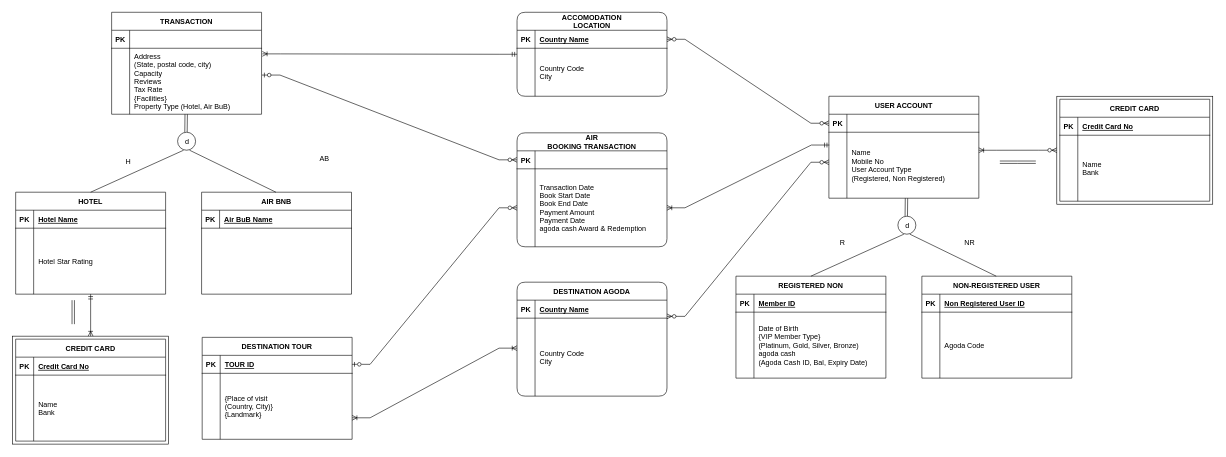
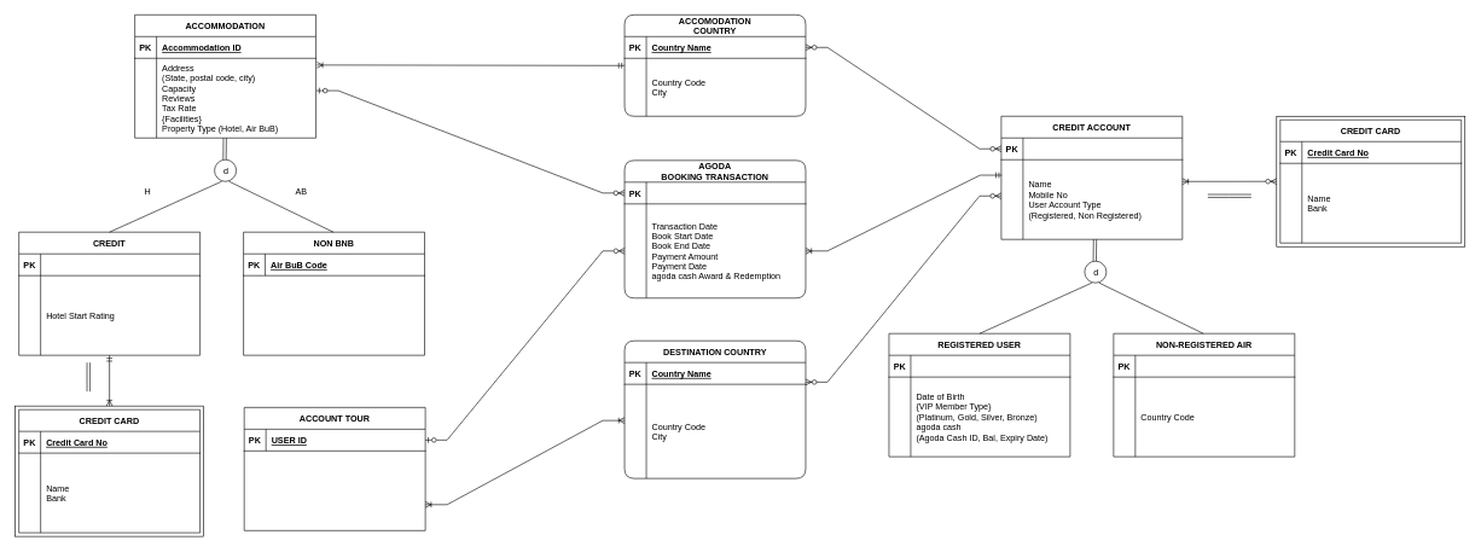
- <mxCell id="16" value="ACCOMODATION&#10;LOCATION" style="shape=table;startSize=30;container=1;collapsible=1;childLayout=tableLayout;fixedRows=1;rowLines=0;fontStyle=1;align=center;resizeLast=1;rounded=1;" vertex="1" parent="1"><mxGeometry x="861" y="20" width="250" height="140" as="geometry"><mxRectangle x="470" y="50" width="190" height="40" as="alternateBounds" /></mxGeometry></mxCell>
+ <mxCell id="16" value="ACCOMODATION&#10;COUNTRY" style="shape=table;startSize=30;container=1;collapsible=1;childLayout=tableLayout;fixedRows=1;rowLines=0;fontStyle=1;align=center;resizeLast=1;rounded=1;" vertex="1" parent="1"><mxGeometry x="861" y="20" width="250" height="140" as="geometry"><mxRectangle x="470" y="50" width="190" height="40" as="alternateBounds" /></mxGeometry></mxCell>
- <mxCell id="3" value="TRANSACTION" style="shape=table;startSize=30;container=1;collapsible=1;childLayout=tableLayout;fixedRows=1;rowLines=0;fontStyle=1;align=center;resizeLast=1;" parent="1" vertex="1"><mxGeometry x="185" y="20" width="250" height="170" as="geometry"><mxRectangle x="-30" y="50" width="150" height="30" as="alternateBounds" /></mxGeometry></mxCell>
+ <mxCell id="3" value="ACCOMMODATION" style="shape=table;startSize=30;container=1;collapsible=1;childLayout=tableLayout;fixedRows=1;rowLines=0;fontStyle=1;align=center;resizeLast=1;" parent="1" vertex="1"><mxGeometry x="185" y="20" width="250" height="170" as="geometry"><mxRectangle x="-30" y="50" width="150" height="30" as="alternateBounds" /></mxGeometry></mxCell>
+ <mxCell id="6" value="Accommodation ID" style="shape=partialRectangle;overflow=hidden;connectable=0;fillColor=none;top=0;left=0;bottom=0;right=0;align=left;spacingLeft=6;fontStyle=5;" parent="4" vertex="1"><mxGeometry x="30" width="220" height="30" as="geometry"><mxRectangle width="220" height="30" as="alternateBounds" /></mxGeometry></mxCell>
- <mxCell id="45" value="USER ACCOUNT" style="shape=table;startSize=30;container=1;collapsible=1;childLayout=tableLayout;fixedRows=1;rowLines=0;fontStyle=1;align=center;resizeLast=1;" vertex="1" parent="1"><mxGeometry x="1381" y="160" width="250" height="170" as="geometry"><mxRectangle x="-30" y="50" width="150" height="30" as="alternateBounds" /></mxGeometry></mxCell>
+ <mxCell id="45" value="CREDIT ACCOUNT" style="shape=table;startSize=30;container=1;collapsible=1;childLayout=tableLayout;fixedRows=1;rowLines=0;fontStyle=1;align=center;resizeLast=1;" vertex="1" parent="1"><mxGeometry x="1381" y="160" width="250" height="170" as="geometry"><mxRectangle x="-30" y="50" width="150" height="30" as="alternateBounds" /></mxGeometry></mxCell>
- <mxCell id="10" value="AIR&#10;BOOKING TRANSACTION" style="shape=table;startSize=30;container=1;collapsible=1;childLayout=tableLayout;fixedRows=1;rowLines=0;fontStyle=1;align=center;resizeLast=1;rounded=1;" parent="1" vertex="1"><mxGeometry x="861" y="221" width="250" height="190" as="geometry"><mxRectangle x="460" y="340" width="190" height="40" as="alternateBounds" /></mxGeometry></mxCell>
+ <mxCell id="10" value="AGODA&#10;BOOKING TRANSACTION" style="shape=table;startSize=30;container=1;collapsible=1;childLayout=tableLayout;fixedRows=1;rowLines=0;fontStyle=1;align=center;resizeLast=1;rounded=1;" parent="1" vertex="1"><mxGeometry x="861" y="221" width="250" height="190" as="geometry"><mxRectangle x="460" y="340" width="190" height="40" as="alternateBounds" /></mxGeometry></mxCell>
- <mxCell id="44" value="AB" style="text;strokeColor=none;align=center;fillColor=none;html=1;verticalAlign=middle;whiteSpace=wrap;rounded=0;" vertex="1" parent="1"><mxGeometry x="510" y="250" width="60" height="30" as="geometry" /></mxCell>
+ <mxCell id="44" value="AB" style="text;strokeColor=none;align=center;fillColor=none;html=1;verticalAlign=middle;whiteSpace=wrap;rounded=0;" vertex="1" parent="1"><mxGeometry x="385" y="250" width="60" height="30" as="geometry" /></mxCell>
- <mxCell id="43" value="H" style="text;strokeColor=none;align=center;fillColor=none;html=1;verticalAlign=middle;whiteSpace=wrap;rounded=0;" vertex="1" parent="1"><mxGeometry x="183" y="255" width="60" height="30" as="geometry" /></mxCell>
+ <mxCell id="43" value="H" style="text;strokeColor=none;align=center;fillColor=none;html=1;verticalAlign=middle;whiteSpace=wrap;rounded=0;" vertex="1" parent="1"><mxGeometry x="173" y="250" width="60" height="30" as="geometry" /></mxCell>
- <mxCell id="23" value="HOTEL" style="shape=table;startSize=30;container=1;collapsible=1;childLayout=tableLayout;fixedRows=1;rowLines=0;fontStyle=1;align=center;resizeLast=1;" vertex="1" parent="1"><mxGeometry x="25" y="320" width="250" height="170" as="geometry"><mxRectangle x="-180" y="280" width="150" height="30" as="alternateBounds" /></mxGeometry></mxCell>
+ <mxCell id="23" value="CREDIT" style="shape=table;startSize=30;container=1;collapsible=1;childLayout=tableLayout;fixedRows=1;rowLines=0;fontStyle=1;align=center;resizeLast=1;" vertex="1" parent="1"><mxGeometry x="25" y="320" width="250" height="170" as="geometry"><mxRectangle x="-180" y="280" width="150" height="30" as="alternateBounds" /></mxGeometry></mxCell>
- <mxCell id="30" value="AIR BNB" style="shape=table;startSize=30;container=1;collapsible=1;childLayout=tableLayout;fixedRows=1;rowLines=0;fontStyle=1;align=center;resizeLast=1;" vertex="1" parent="1"><mxGeometry x="335" y="320" width="250" height="170" as="geometry"><mxRectangle x="110" y="280" width="150" height="30" as="alternateBounds" /></mxGeometry></mxCell>
+ <mxCell id="30" value="NON BNB" style="shape=table;startSize=30;container=1;collapsible=1;childLayout=tableLayout;fixedRows=1;rowLines=0;fontStyle=1;align=center;resizeLast=1;" vertex="1" parent="1"><mxGeometry x="335" y="320" width="250" height="170" as="geometry"><mxRectangle x="110" y="280" width="150" height="30" as="alternateBounds" /></mxGeometry></mxCell>
- <mxCell id="26" value="Hotel Name" style="shape=partialRectangle;overflow=hidden;connectable=0;fillColor=none;top=0;left=0;bottom=0;right=0;align=left;spacingLeft=6;fontStyle=5;" vertex="1" parent="24"><mxGeometry x="30" width="220" height="30" as="geometry"><mxRectangle width="220" height="30" as="alternateBounds" /></mxGeometry></mxCell>
- <mxCell id="33" value="Air BuB Name" style="shape=partialRectangle;overflow=hidden;connectable=0;fillColor=none;top=0;left=0;bottom=0;right=0;align=left;spacingLeft=6;fontStyle=5;" vertex="1" parent="31"><mxGeometry x="30" width="220" height="30" as="geometry"><mxRectangle width="220" height="30" as="alternateBounds" /></mxGeometry></mxCell>
+ <mxCell id="33" value="Air BuB Code" style="shape=partialRectangle;overflow=hidden;connectable=0;fillColor=none;top=0;left=0;bottom=0;right=0;align=left;spacingLeft=6;fontStyle=5;" vertex="1" parent="31"><mxGeometry x="30" width="220" height="30" as="geometry"><mxRectangle width="220" height="30" as="alternateBounds" /></mxGeometry></mxCell>
- <mxCell id="80" value="R" style="text;strokeColor=none;align=center;fillColor=none;html=1;verticalAlign=middle;whiteSpace=wrap;rounded=0;" vertex="1" parent="1"><mxGeometry x="1374" y="390" width="60" height="30" as="geometry" /></mxCell>
- <mxCell id="81" value="NR" style="text;strokeColor=none;align=center;fillColor=none;html=1;verticalAlign=middle;whiteSpace=wrap;rounded=0;" vertex="1" parent="1"><mxGeometry x="1586" y="390" width="60" height="30" as="geometry" /></mxCell>
- <mxCell id="29" value="Hotel Star Rating" style="shape=partialRectangle;overflow=hidden;connectable=0;fillColor=none;top=0;left=0;bottom=0;right=0;align=left;spacingLeft=6;" vertex="1" parent="27"><mxGeometry x="30" width="220" height="110" as="geometry"><mxRectangle width="220" height="110" as="alternateBounds" /></mxGeometry></mxCell>
+ <mxCell id="29" value="Hotel Start Rating" style="shape=partialRectangle;overflow=hidden;connectable=0;fillColor=none;top=0;left=0;bottom=0;right=0;align=left;spacingLeft=6;" vertex="1" parent="27"><mxGeometry x="30" width="220" height="110" as="geometry"><mxRectangle width="220" height="110" as="alternateBounds" /></mxGeometry></mxCell>
- <mxCell id="61" value="REGISTERED NON" style="shape=table;startSize=30;container=1;collapsible=1;childLayout=tableLayout;fixedRows=1;rowLines=0;fontStyle=1;align=center;resizeLast=1;" vertex="1" parent="1"><mxGeometry x="1226" y="460" width="250" height="170" as="geometry"><mxRectangle x="-180" y="280" width="150" height="30" as="alternateBounds" /></mxGeometry></mxCell>
+ <mxCell id="61" value="REGISTERED USER" style="shape=table;startSize=30;container=1;collapsible=1;childLayout=tableLayout;fixedRows=1;rowLines=0;fontStyle=1;align=center;resizeLast=1;" vertex="1" parent="1"><mxGeometry x="1226" y="460" width="250" height="170" as="geometry"><mxRectangle x="-180" y="280" width="150" height="30" as="alternateBounds" /></mxGeometry></mxCell>
- <mxCell id="68" value="NON-REGISTERED USER" style="shape=table;startSize=30;container=1;collapsible=1;childLayout=tableLayout;fixedRows=1;rowLines=0;fontStyle=1;align=center;resizeLast=1;" vertex="1" parent="1"><mxGeometry x="1536" y="460" width="250" height="170" as="geometry"><mxRectangle x="110" y="280" width="150" height="30" as="alternateBounds" /></mxGeometry></mxCell>
+ <mxCell id="68" value="NON-REGISTERED AIR" style="shape=table;startSize=30;container=1;collapsible=1;childLayout=tableLayout;fixedRows=1;rowLines=0;fontStyle=1;align=center;resizeLast=1;" vertex="1" parent="1"><mxGeometry x="1536" y="460" width="250" height="170" as="geometry"><mxRectangle x="110" y="280" width="150" height="30" as="alternateBounds" /></mxGeometry></mxCell>
- <mxCell id="82" value="DESTINATION AGODA" style="shape=table;startSize=30;container=1;collapsible=1;childLayout=tableLayout;fixedRows=1;rowLines=0;fontStyle=1;align=center;resizeLast=1;rounded=1;" vertex="1" parent="1"><mxGeometry x="861" y="470" width="250" height="190" as="geometry"><mxRectangle x="460" y="340" width="190" height="40" as="alternateBounds" /></mxGeometry></mxCell>
+ <mxCell id="82" value="DESTINATION COUNTRY" style="shape=table;startSize=30;container=1;collapsible=1;childLayout=tableLayout;fixedRows=1;rowLines=0;fontStyle=1;align=center;resizeLast=1;rounded=1;" vertex="1" parent="1"><mxGeometry x="861" y="470" width="250" height="190" as="geometry"><mxRectangle x="460" y="340" width="190" height="40" as="alternateBounds" /></mxGeometry></mxCell>
- <mxCell id="64" value="Member ID" style="shape=partialRectangle;overflow=hidden;connectable=0;fillColor=none;top=0;left=0;bottom=0;right=0;align=left;spacingLeft=6;fontStyle=5;" vertex="1" parent="62"><mxGeometry x="30" width="220" height="30" as="geometry"><mxRectangle width="220" height="30" as="alternateBounds" /></mxGeometry></mxCell>
- <mxCell id="71" value="Non Registered User ID" style="shape=partialRectangle;overflow=hidden;connectable=0;fillColor=none;top=0;left=0;bottom=0;right=0;align=left;spacingLeft=6;fontStyle=5;" vertex="1" parent="69"><mxGeometry x="30" width="220" height="30" as="geometry"><mxRectangle width="220" height="30" as="alternateBounds" /></mxGeometry></mxCell>
- <mxCell id="74" value="Agoda Code" style="shape=partialRectangle;overflow=hidden;connectable=0;fillColor=none;top=0;left=0;bottom=0;right=0;align=left;spacingLeft=6;" vertex="1" parent="72"><mxGeometry x="30" width="220" height="110" as="geometry"><mxRectangle width="220" height="110" as="alternateBounds" /></mxGeometry></mxCell>
+ <mxCell id="74" value="Country Code" style="shape=partialRectangle;overflow=hidden;connectable=0;fillColor=none;top=0;left=0;bottom=0;right=0;align=left;spacingLeft=6;" vertex="1" parent="72"><mxGeometry x="30" width="220" height="110" as="geometry"><mxRectangle width="220" height="110" as="alternateBounds" /></mxGeometry></mxCell>
- <mxCell id="99" value="DESTINATION TOUR" style="shape=table;startSize=30;container=1;collapsible=1;childLayout=tableLayout;fixedRows=1;rowLines=0;fontStyle=1;align=center;resizeLast=1;" vertex="1" parent="1"><mxGeometry x="336" y="562" width="250" height="170" as="geometry"><mxRectangle x="-30" y="50" width="150" height="30" as="alternateBounds" /></mxGeometry></mxCell>
+ <mxCell id="99" value="ACCOUNT TOUR" style="shape=table;startSize=30;container=1;collapsible=1;childLayout=tableLayout;fixedRows=1;rowLines=0;fontStyle=1;align=center;resizeLast=1;" vertex="1" parent="1"><mxGeometry x="336" y="562" width="250" height="170" as="geometry"><mxRectangle x="-30" y="50" width="150" height="30" as="alternateBounds" /></mxGeometry></mxCell>
- <mxCell id="102" value="TOUR ID" style="shape=partialRectangle;overflow=hidden;connectable=0;fillColor=none;top=0;left=0;bottom=0;right=0;align=left;spacingLeft=6;fontStyle=5;" vertex="1" parent="100"><mxGeometry x="30" width="220" height="30" as="geometry"><mxRectangle width="220" height="30" as="alternateBounds" /></mxGeometry></mxCell>
+ <mxCell id="102" value="USER ID" style="shape=partialRectangle;overflow=hidden;connectable=0;fillColor=none;top=0;left=0;bottom=0;right=0;align=left;spacingLeft=6;fontStyle=5;" vertex="1" parent="100"><mxGeometry x="30" width="220" height="30" as="geometry"><mxRectangle width="220" height="30" as="alternateBounds" /></mxGeometry></mxCell>
- <mxCell id="105" value="{Place of visit&#10;(Country, City)}&#10;{Landmark}" style="shape=partialRectangle;overflow=hidden;connectable=0;fillColor=none;top=0;left=0;bottom=0;right=0;align=left;spacingLeft=6;" vertex="1" parent="103"><mxGeometry x="30" width="220" height="110" as="geometry"><mxRectangle width="220" height="110" as="alternateBounds" /></mxGeometry></mxCell>
